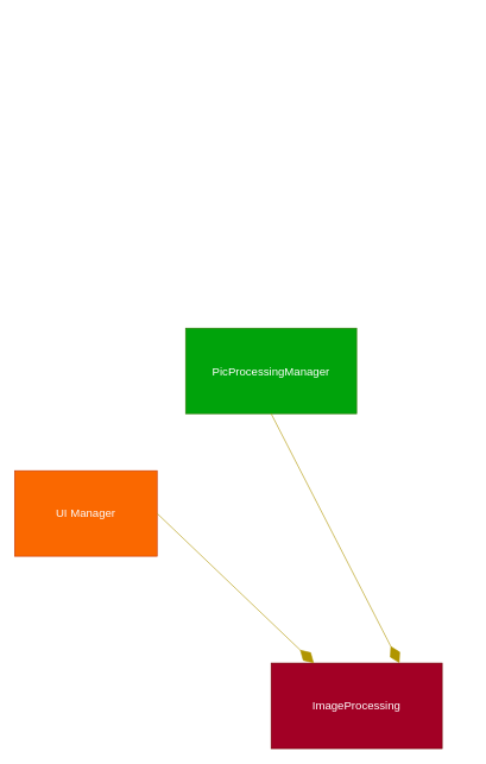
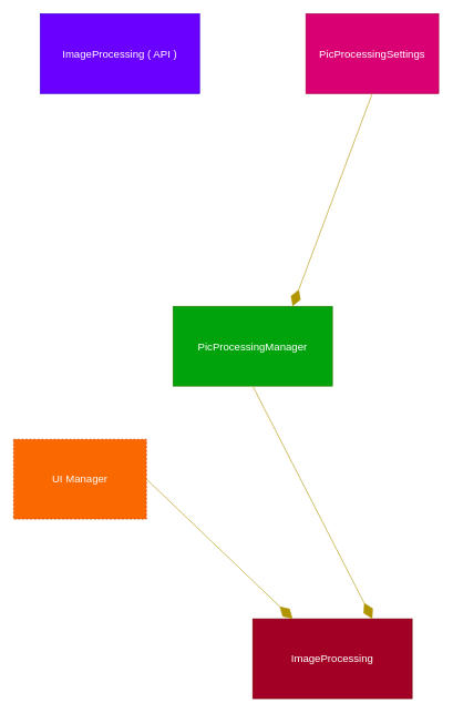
+ <mxCell id="2" value="&lt;font style=&quot;font-size: 16px&quot;&gt;ImageProcessing ( API )&lt;/font&gt;" style="rounded=0;whiteSpace=wrap;html=1;fillColor=#6a00ff;fontColor=#ffffff;strokeColor=#3700CC;" vertex="1" parent="1"><mxGeometry x="60" y="20" width="240" height="120" as="geometry" /></mxCell>
+ <mxCell id="3" value="&lt;font style=&quot;font-size: 16px&quot;&gt;PicProcessingSettings&lt;br&gt;&lt;/font&gt;" style="rounded=0;whiteSpace=wrap;html=1;fillColor=#d80073;fontColor=#ffffff;strokeColor=#A50040;" vertex="1" parent="1"><mxGeometry x="460" y="20" width="200" height="120" as="geometry" /></mxCell>
+ <mxCell id="7" value="" style="endArrow=diamondThin;endFill=1;endSize=24;html=1;fontSize=16;fontColor=#FAFAFA;exitX=0.5;exitY=1;exitDx=0;exitDy=0;fillColor=#e3c800;strokeColor=#B09500;entryX=0.75;entryY=0;entryDx=0;entryDy=0;" edge="1" parent="1" source="3" target="4"><mxGeometry width="160" relative="1" as="geometry"><mxPoint x="150" y="150" as="sourcePoint" /><mxPoint x="390" y="470" as="targetPoint" /></mxGeometry></mxCell>
- <mxCell id="5" value="&lt;font style=&quot;font-size: 16px&quot;&gt;UI Manager&lt;br&gt;&lt;/font&gt;" style="rounded=0;whiteSpace=wrap;html=1;fillColor=#fa6800;fontColor=#FAFAFA;strokeColor=#C73500;" vertex="1" parent="1"><mxGeometry x="20" y="660" width="200" height="120" as="geometry" /></mxCell>
+ <mxCell id="5" value="&lt;font style=&quot;font-size: 16px&quot;&gt;UI Manager&lt;br&gt;&lt;/font&gt;" style="rounded=0;whiteSpace=wrap;html=1;fillColor=#fa6800;fontColor=#FAFAFA;strokeColor=#C73500;dashed=1;" vertex="1" parent="1"><mxGeometry x="20" y="660" width="200" height="120" as="geometry" /></mxCell>
